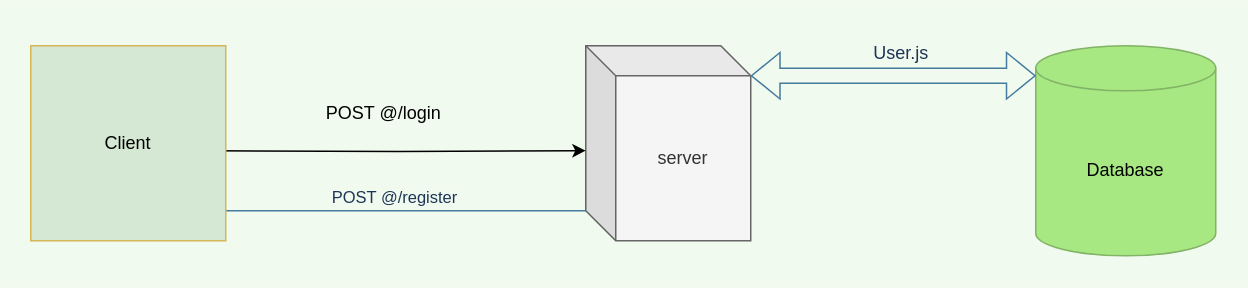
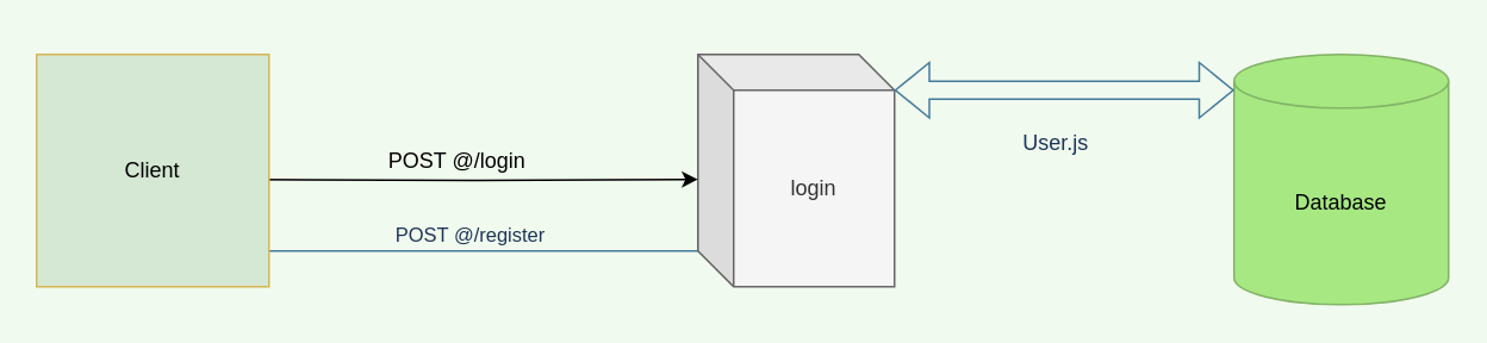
- <mxCell id="4" value="User.js" style="text;html=1;align=center;verticalAlign=middle;resizable=0;points=[];autosize=1;strokeColor=none;fillColor=none;fontColor=#1D3557;" parent="1" vertex="1"><mxGeometry x="570" y="20" width="60" height="30" as="geometry" /></mxCell>
+ <mxCell id="4" value="User.js" style="text;html=1;align=center;verticalAlign=middle;resizable=0;points=[];autosize=1;strokeColor=none;fillColor=none;fontColor=#1D3557;" parent="1" vertex="1"><mxGeometry x="560" y="65" width="60" height="30" as="geometry" /></mxCell>
- <mxCell id="10" value="POST @/login" style="text;html=1;align=center;verticalAlign=middle;resizable=0;points=[];autosize=1;strokeColor=none;fillColor=none;" vertex="1" parent="1"><mxGeometry x="205" y="60" width="100" height="30" as="geometry" /></mxCell>
+ <mxCell id="10" value="POST @/login" style="text;html=1;align=center;verticalAlign=middle;resizable=0;points=[];autosize=1;strokeColor=none;fillColor=none;" vertex="1" parent="1"><mxGeometry x="205" y="75" width="100" height="30" as="geometry" /></mxCell>
- <mxCell id="3" value="server" style="shape=cube;whiteSpace=wrap;html=1;boundedLbl=1;backgroundOutline=1;darkOpacity=0.05;darkOpacity2=0.1;fillColor=#f5f5f5;fontColor=#333333;strokeColor=#666666;" parent="1" vertex="1"><mxGeometry x="390" y="30" width="110" height="130" as="geometry" /></mxCell>
+ <mxCell id="3" value="login" style="shape=cube;whiteSpace=wrap;html=1;boundedLbl=1;backgroundOutline=1;darkOpacity=0.05;darkOpacity2=0.1;fillColor=#f5f5f5;fontColor=#333333;strokeColor=#666666;" parent="1" vertex="1"><mxGeometry x="390" y="30" width="110" height="130" as="geometry" /></mxCell>
